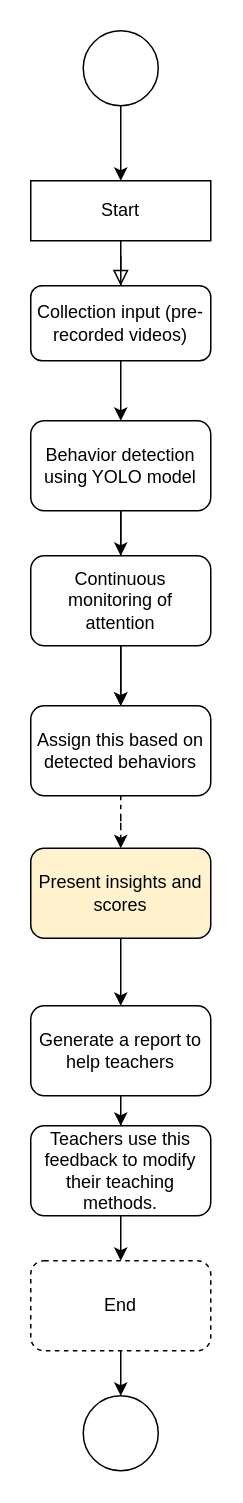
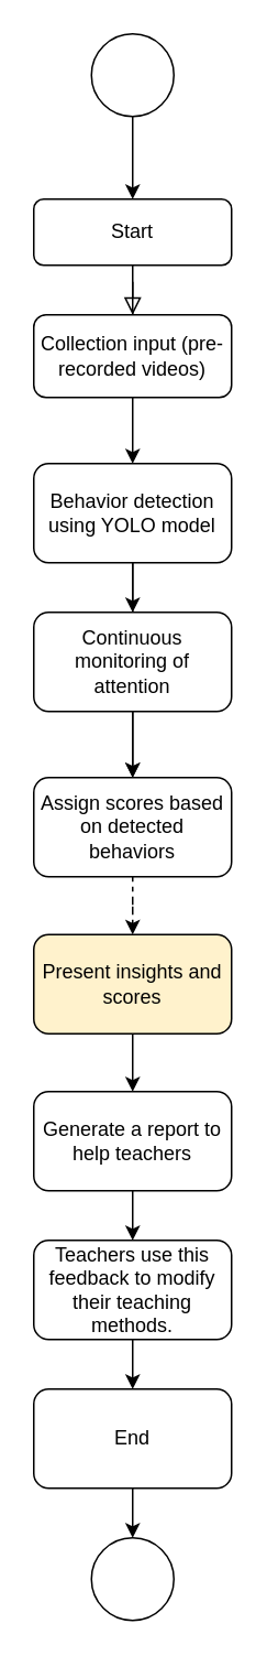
- <mxCell id="3" value="Start" style="whiteSpace=wrap;html=1;fontSize=12;glass=0;strokeWidth=1;shadow=0;rounded=0;" parent="1" vertex="1"><mxGeometry x="20" y="120" width="120" height="40" as="geometry" /></mxCell>
+ <mxCell id="3" value="Start" style="rounded=1;whiteSpace=wrap;html=1;fontSize=12;glass=0;strokeWidth=1;shadow=0;" parent="1" vertex="1"><mxGeometry x="20" y="120" width="120" height="40" as="geometry" /></mxCell>
- <mxCell id="13" value="Assign this based on detected behaviors" style="rounded=1;whiteSpace=wrap;html=1;" vertex="1" parent="1"><mxGeometry x="20" y="470" width="120" height="60" as="geometry" /></mxCell>
+ <mxCell id="13" value="Assign scores based on detected behaviors" style="rounded=1;whiteSpace=wrap;html=1;" vertex="1" parent="1"><mxGeometry x="20" y="470" width="120" height="60" as="geometry" /></mxCell>
- <mxCell id="19" value="Generate a report to help teachers" style="rounded=1;whiteSpace=wrap;html=1;" vertex="1" parent="1"><mxGeometry x="20" y="670" width="120" height="60" as="geometry" /></mxCell>
+ <mxCell id="19" value="Generate a report to help teachers" style="rounded=1;whiteSpace=wrap;html=1;" vertex="1" parent="1"><mxGeometry x="20" y="660" width="120" height="60" as="geometry" /></mxCell>
- <mxCell id="23" value="End" style="rounded=1;whiteSpace=wrap;html=1;dashed=1;" vertex="1" parent="1"><mxGeometry x="20" y="840" width="120" height="60" as="geometry" /></mxCell>
+ <mxCell id="23" value="End" style="rounded=1;whiteSpace=wrap;html=1;" vertex="1" parent="1"><mxGeometry x="20" y="840" width="120" height="60" as="geometry" /></mxCell>
